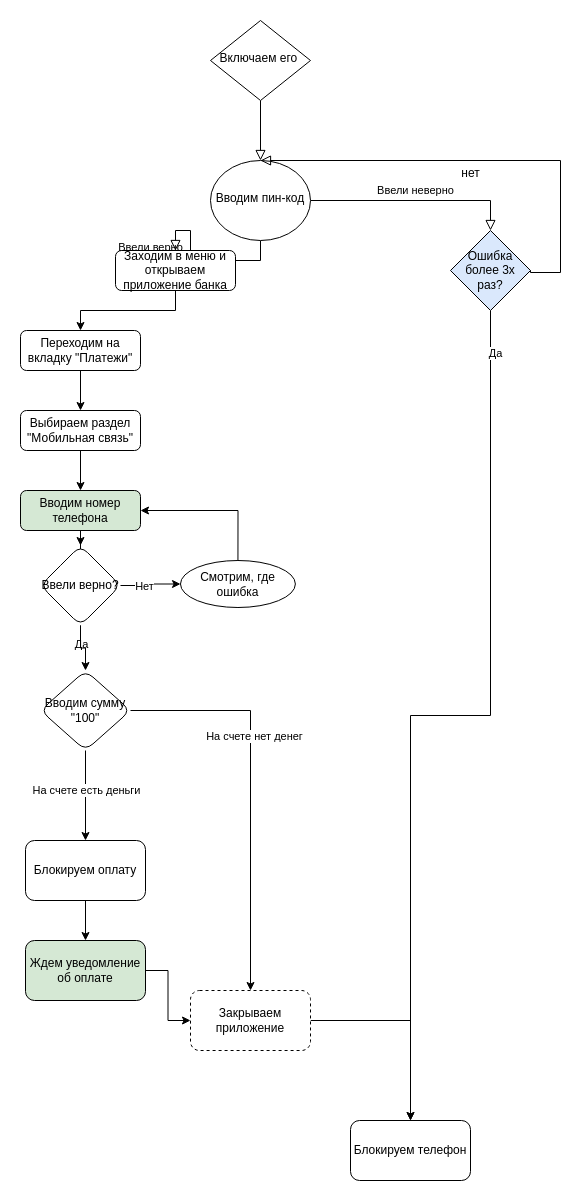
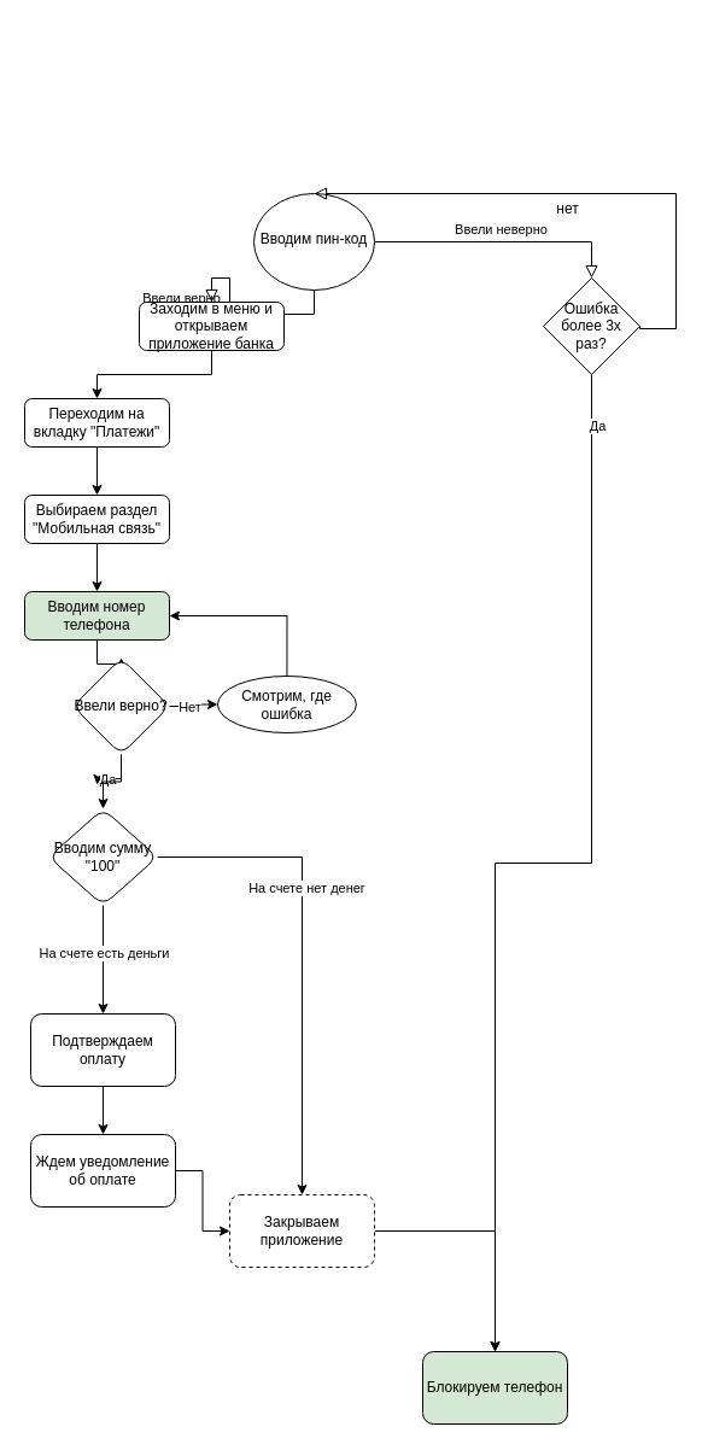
- <mxCell id="3" value="Включаем его&amp;nbsp;" style="rhombus;whiteSpace=wrap;html=1;shadow=0;fontFamily=Helvetica;fontSize=12;align=center;strokeWidth=1;spacing=6;spacingTop=-4;" parent="1" vertex="1"><mxGeometry x="210" y="20" width="100" height="80" as="geometry" /></mxCell>
- <mxCell id="2" value="" style="rounded=0;html=1;jettySize=auto;orthogonalLoop=1;fontSize=11;endArrow=block;endFill=0;endSize=8;strokeWidth=1;shadow=0;labelBackgroundColor=none;edgeStyle=orthogonalEdgeStyle;" parent="1" source="3" target="6" edge="1"><mxGeometry y="20" relative="1" as="geometry"><mxPoint as="offset" /></mxGeometry></mxCell>
- <mxCell id="11" value="Ошибка более 3х раз?" style="rhombus;whiteSpace=wrap;html=1;fillColor=#dae8fc;" vertex="1" parent="1"><mxGeometry x="450" y="230" width="80" height="80" as="geometry" /></mxCell>
+ <mxCell id="11" value="Ошибка более 3х раз?" style="rhombus;whiteSpace=wrap;html=1;" vertex="1" parent="1"><mxGeometry x="450" y="230" width="80" height="80" as="geometry" /></mxCell>
- <mxCell id="25" value="Ввели верно?" style="rhombus;whiteSpace=wrap;html=1;rounded=1;glass=0;strokeWidth=1;shadow=0;" vertex="1" parent="1"><mxGeometry x="40" y="545" width="80" height="80" as="geometry" /></mxCell>
+ <mxCell id="25" value="Ввели верно?" style="rhombus;whiteSpace=wrap;html=1;rounded=1;glass=0;strokeWidth=1;shadow=0;" vertex="1" parent="1"><mxGeometry x="60" y="545" width="80" height="80" as="geometry" /></mxCell>
- <mxCell id="34" value="Блокируем оплату" style="whiteSpace=wrap;html=1;rounded=1;glass=0;strokeWidth=1;shadow=0;" vertex="1" parent="1"><mxGeometry x="25" y="840" width="120" height="60" as="geometry" /></mxCell>
+ <mxCell id="34" value="Подтверждаем оплату" style="whiteSpace=wrap;html=1;rounded=1;glass=0;strokeWidth=1;shadow=0;" vertex="1" parent="1"><mxGeometry x="25" y="840" width="120" height="60" as="geometry" /></mxCell>
- <mxCell id="38" value="Ждем уведомление об оплате" style="whiteSpace=wrap;html=1;rounded=1;glass=0;strokeWidth=1;shadow=0;fillColor=#d5e8d4;" vertex="1" parent="1"><mxGeometry x="25" y="940" width="120" height="60" as="geometry" /></mxCell>
+ <mxCell id="38" value="Ждем уведомление об оплате" style="whiteSpace=wrap;html=1;rounded=1;glass=0;strokeWidth=1;shadow=0;" vertex="1" parent="1"><mxGeometry x="25" y="940" width="120" height="60" as="geometry" /></mxCell>
- <mxCell id="39" value="Блокируем телефон" style="whiteSpace=wrap;html=1;rounded=1;glass=0;strokeWidth=1;shadow=0;" vertex="1" parent="1"><mxGeometry x="350" y="1120" width="120" height="60" as="geometry" /></mxCell>
+ <mxCell id="39" value="Блокируем телефон" style="whiteSpace=wrap;html=1;rounded=1;glass=0;strokeWidth=1;shadow=0;fillColor=#d5e8d4;" vertex="1" parent="1"><mxGeometry x="350" y="1120" width="120" height="60" as="geometry" /></mxCell>
